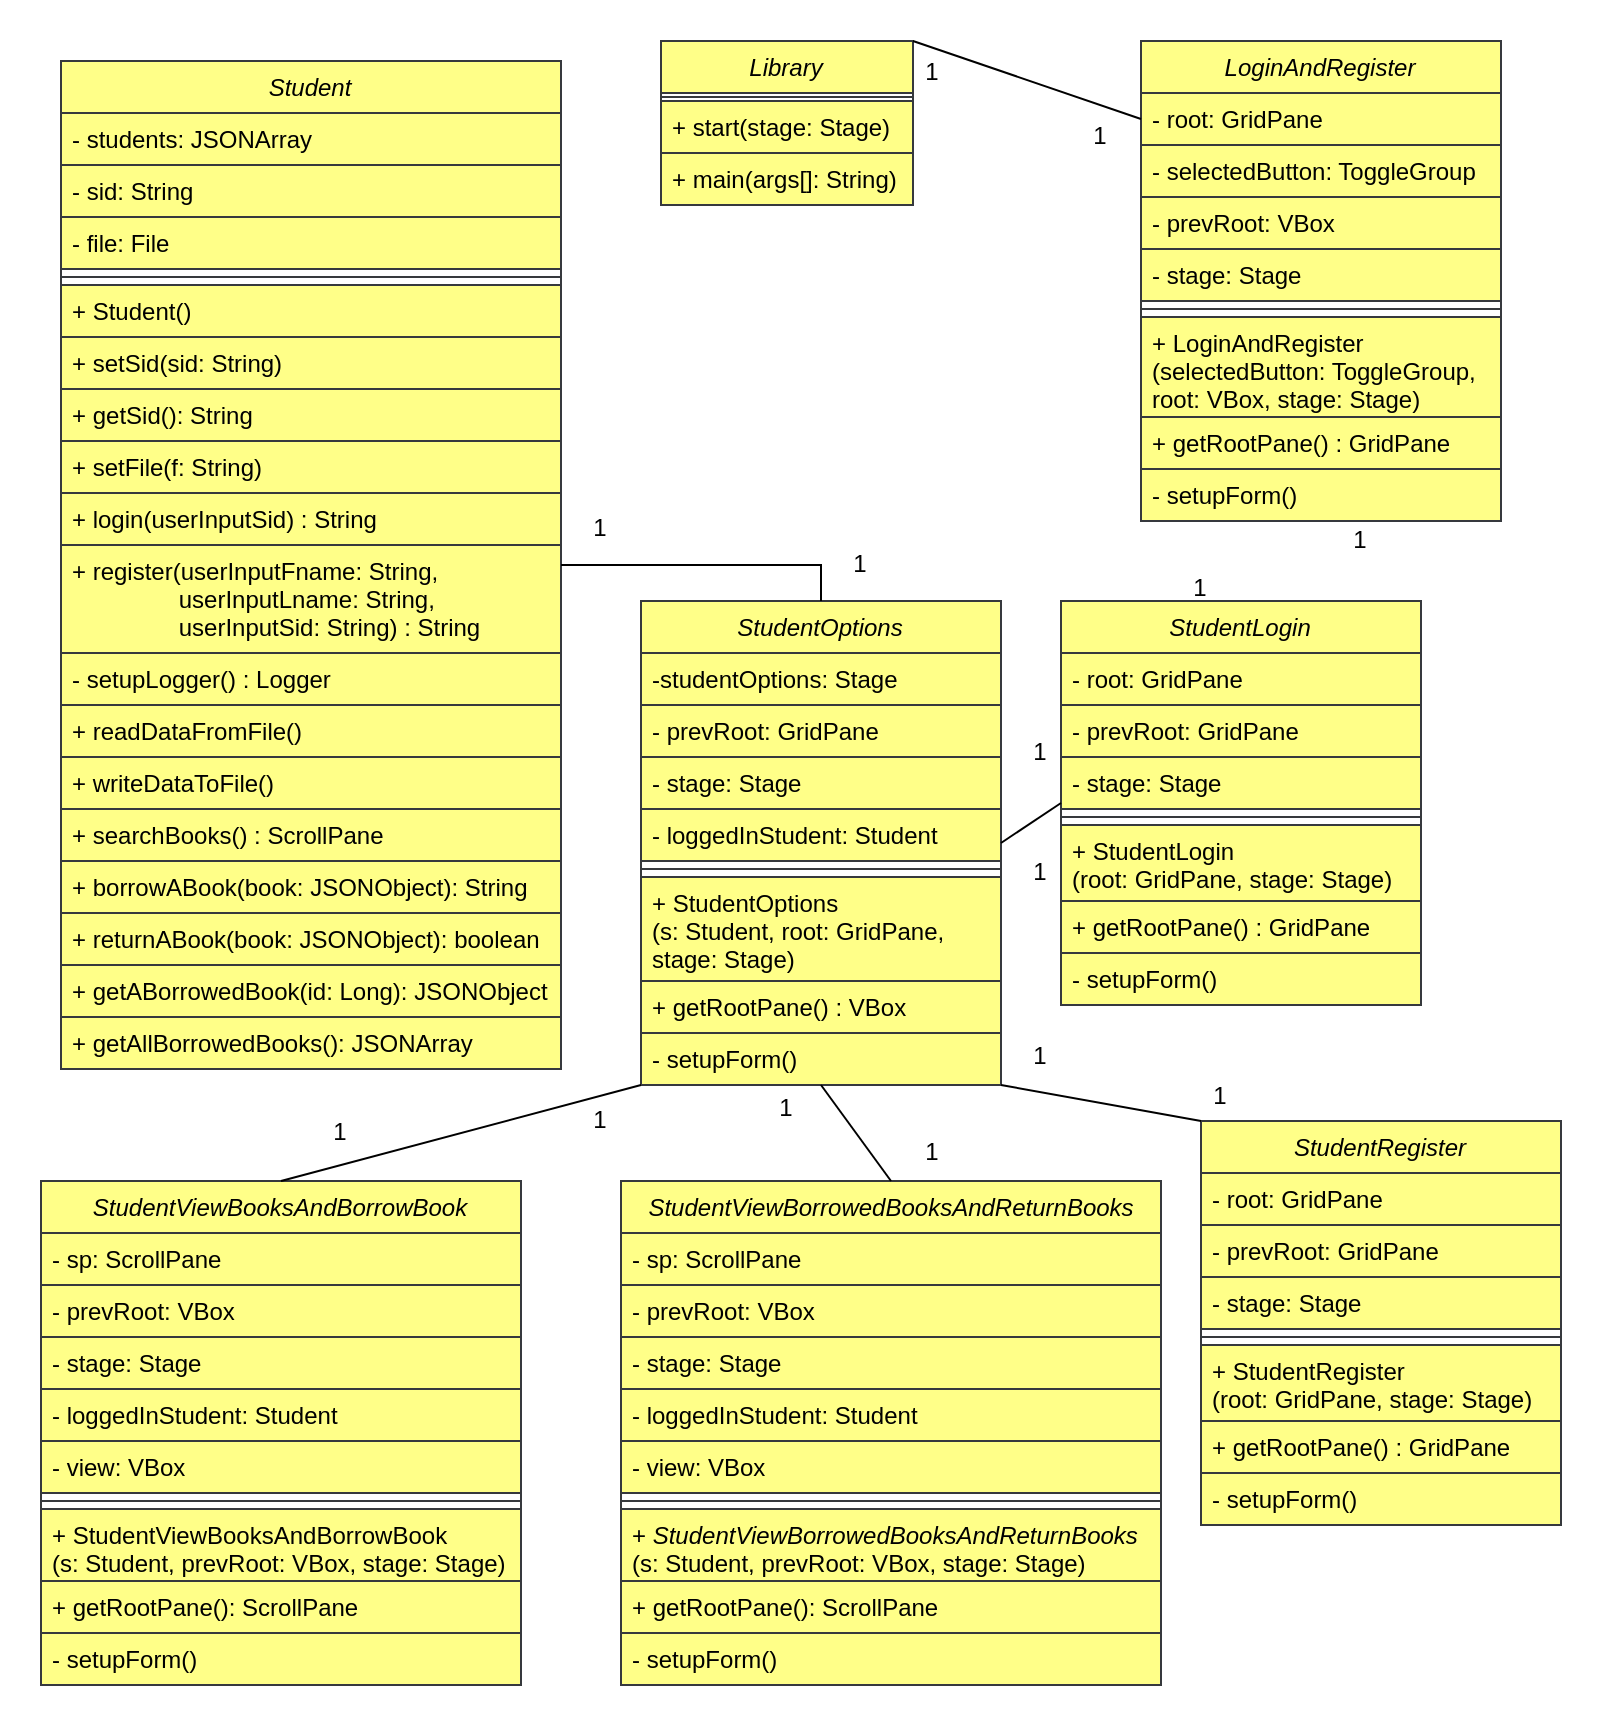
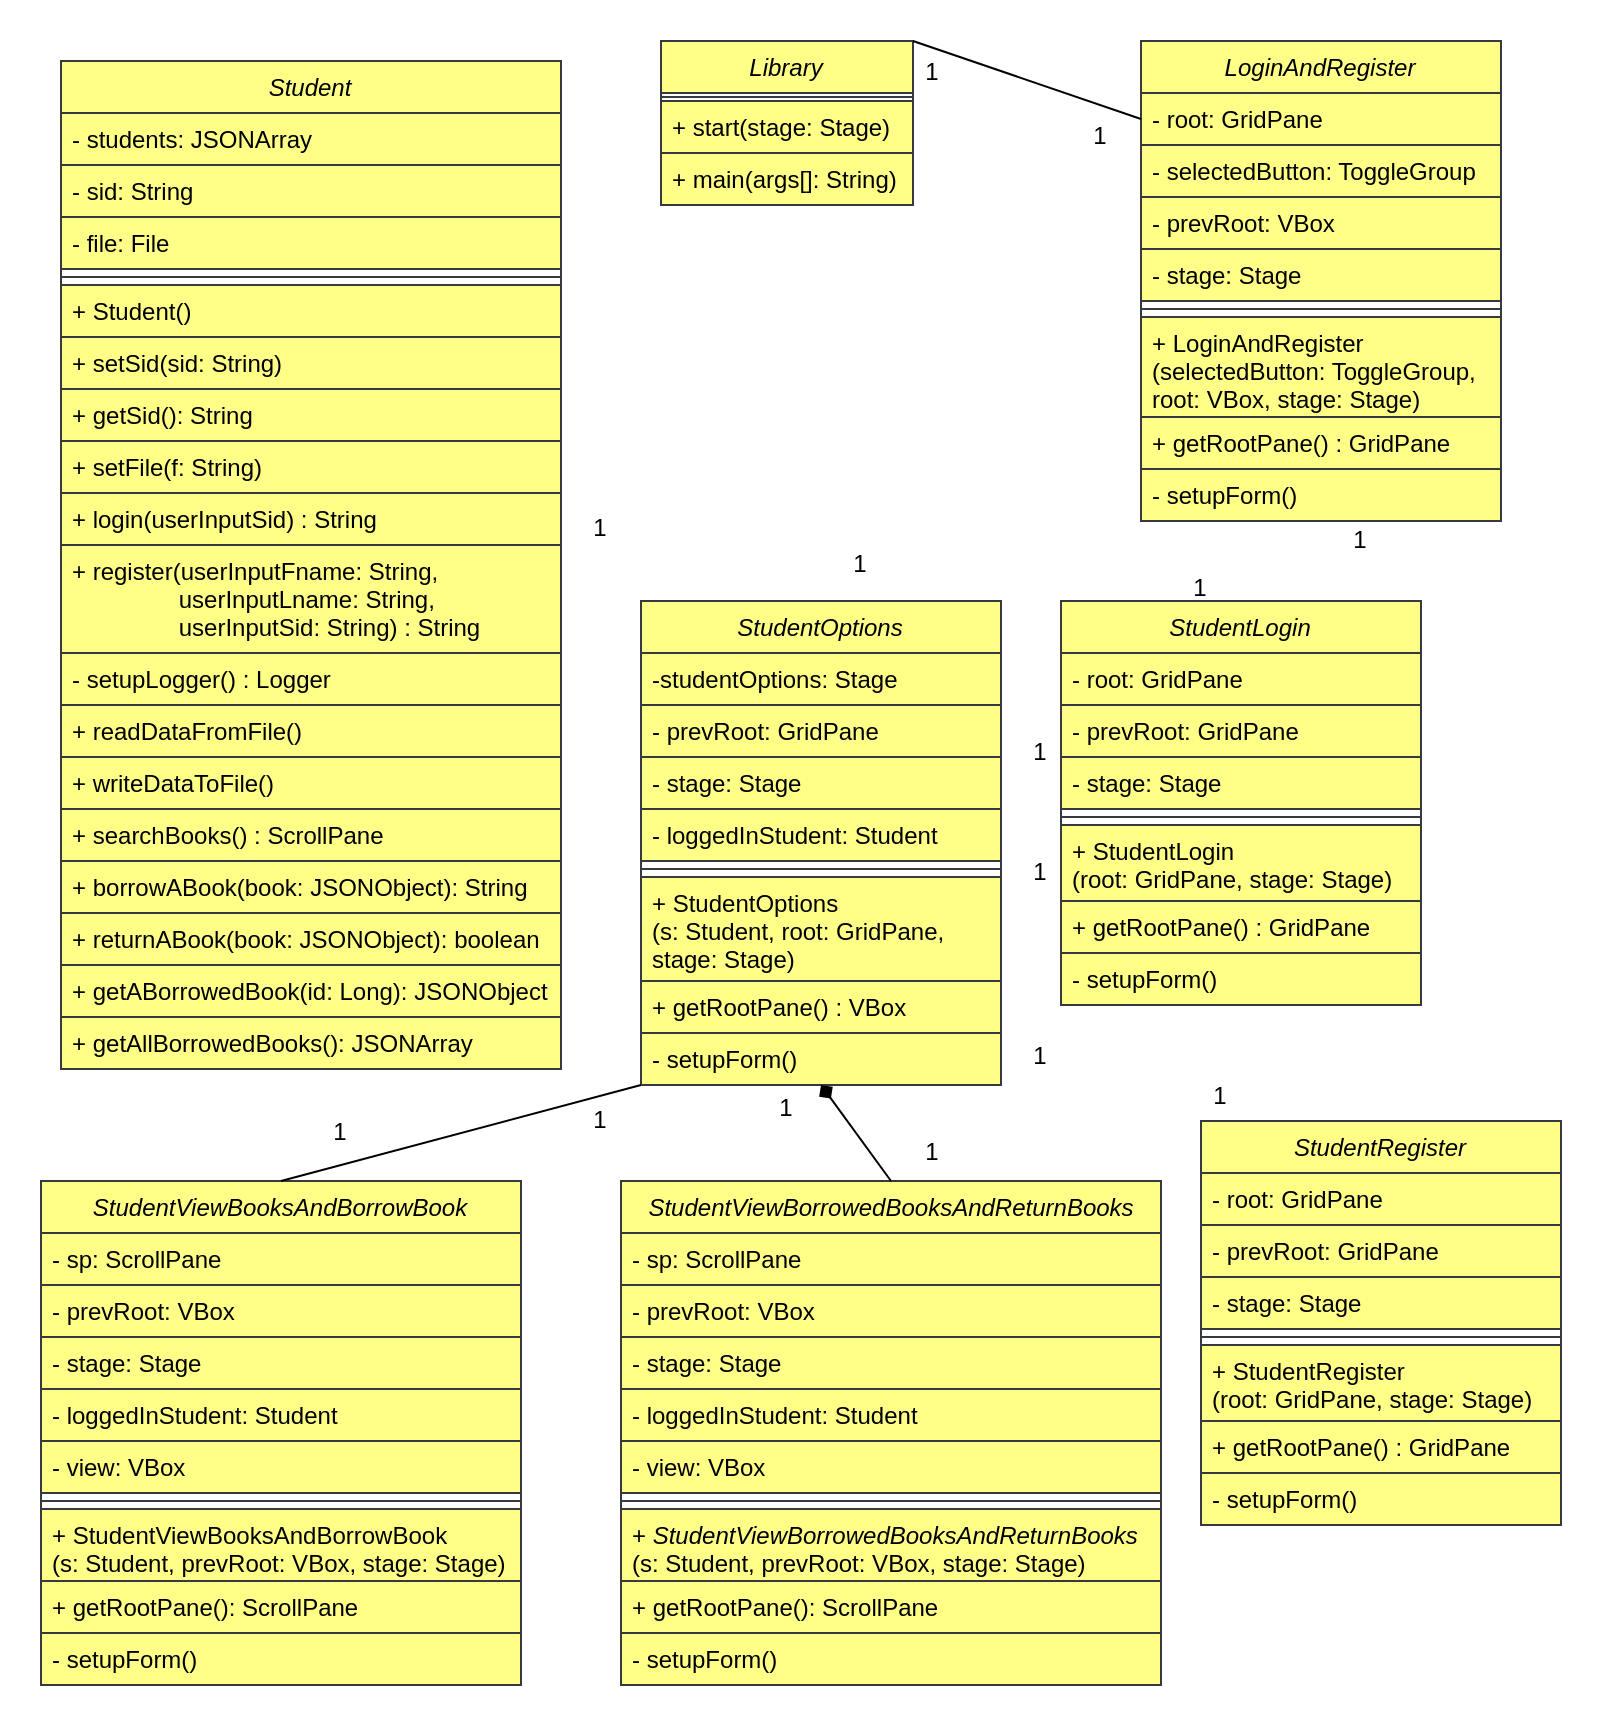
- <mxCell id="51" value="" style="endArrow=none;html=1;rounded=0;exitX=1;exitY=0.5;exitDx=0;exitDy=0;entryX=0.5;entryY=0;entryDx=0;entryDy=0;" edge="1" parent="1" source="2" target="42"><mxGeometry width="50" height="50" relative="1" as="geometry"><mxPoint x="410" y="240" as="sourcePoint" /><mxPoint x="460" y="190" as="targetPoint" /><Array as="points"><mxPoint x="410" y="282" /></Array></mxGeometry></mxCell>
- <mxCell id="55" value="" style="endArrow=none;html=1;rounded=0;entryX=0;entryY=0.5;entryDx=0;entryDy=0;exitX=1;exitY=0.5;exitDx=0;exitDy=0;" edge="1" parent="1" source="42" target="34"><mxGeometry width="50" height="50" relative="1" as="geometry"><mxPoint x="570" y="660" as="sourcePoint" /><mxPoint x="620" y="610" as="targetPoint" /></mxGeometry></mxCell>
- <mxCell id="86" value="" style="endArrow=none;html=1;rounded=0;entryX=0.5;entryY=1;entryDx=0;entryDy=0;exitX=0.5;exitY=0;exitDx=0;exitDy=0;" edge="1" parent="1" source="75" target="42"><mxGeometry width="50" height="50" relative="1" as="geometry"><mxPoint x="150" y="600" as="sourcePoint" /><mxPoint x="330" y="552" as="targetPoint" /></mxGeometry></mxCell>
+ <mxCell id="86" value="" style="endArrow=diamond;html=1;rounded=0;entryX=0.5;entryY=1;entryDx=0;entryDy=0;exitX=0.5;exitY=0;exitDx=0;exitDy=0;" edge="1" parent="1" source="75" target="42"><mxGeometry width="50" height="50" relative="1" as="geometry"><mxPoint x="150" y="600" as="sourcePoint" /><mxPoint x="330" y="552" as="targetPoint" /></mxGeometry></mxCell>
- <mxCell id="64" value="" style="endArrow=none;html=1;rounded=0;entryX=1;entryY=1;entryDx=0;entryDy=0;exitX=0;exitY=0;exitDx=0;exitDy=0;" edge="1" parent="1" source="56" target="42"><mxGeometry width="50" height="50" relative="1" as="geometry"><mxPoint x="510" y="431" as="sourcePoint" /><mxPoint x="540" y="411" as="targetPoint" /></mxGeometry></mxCell>
